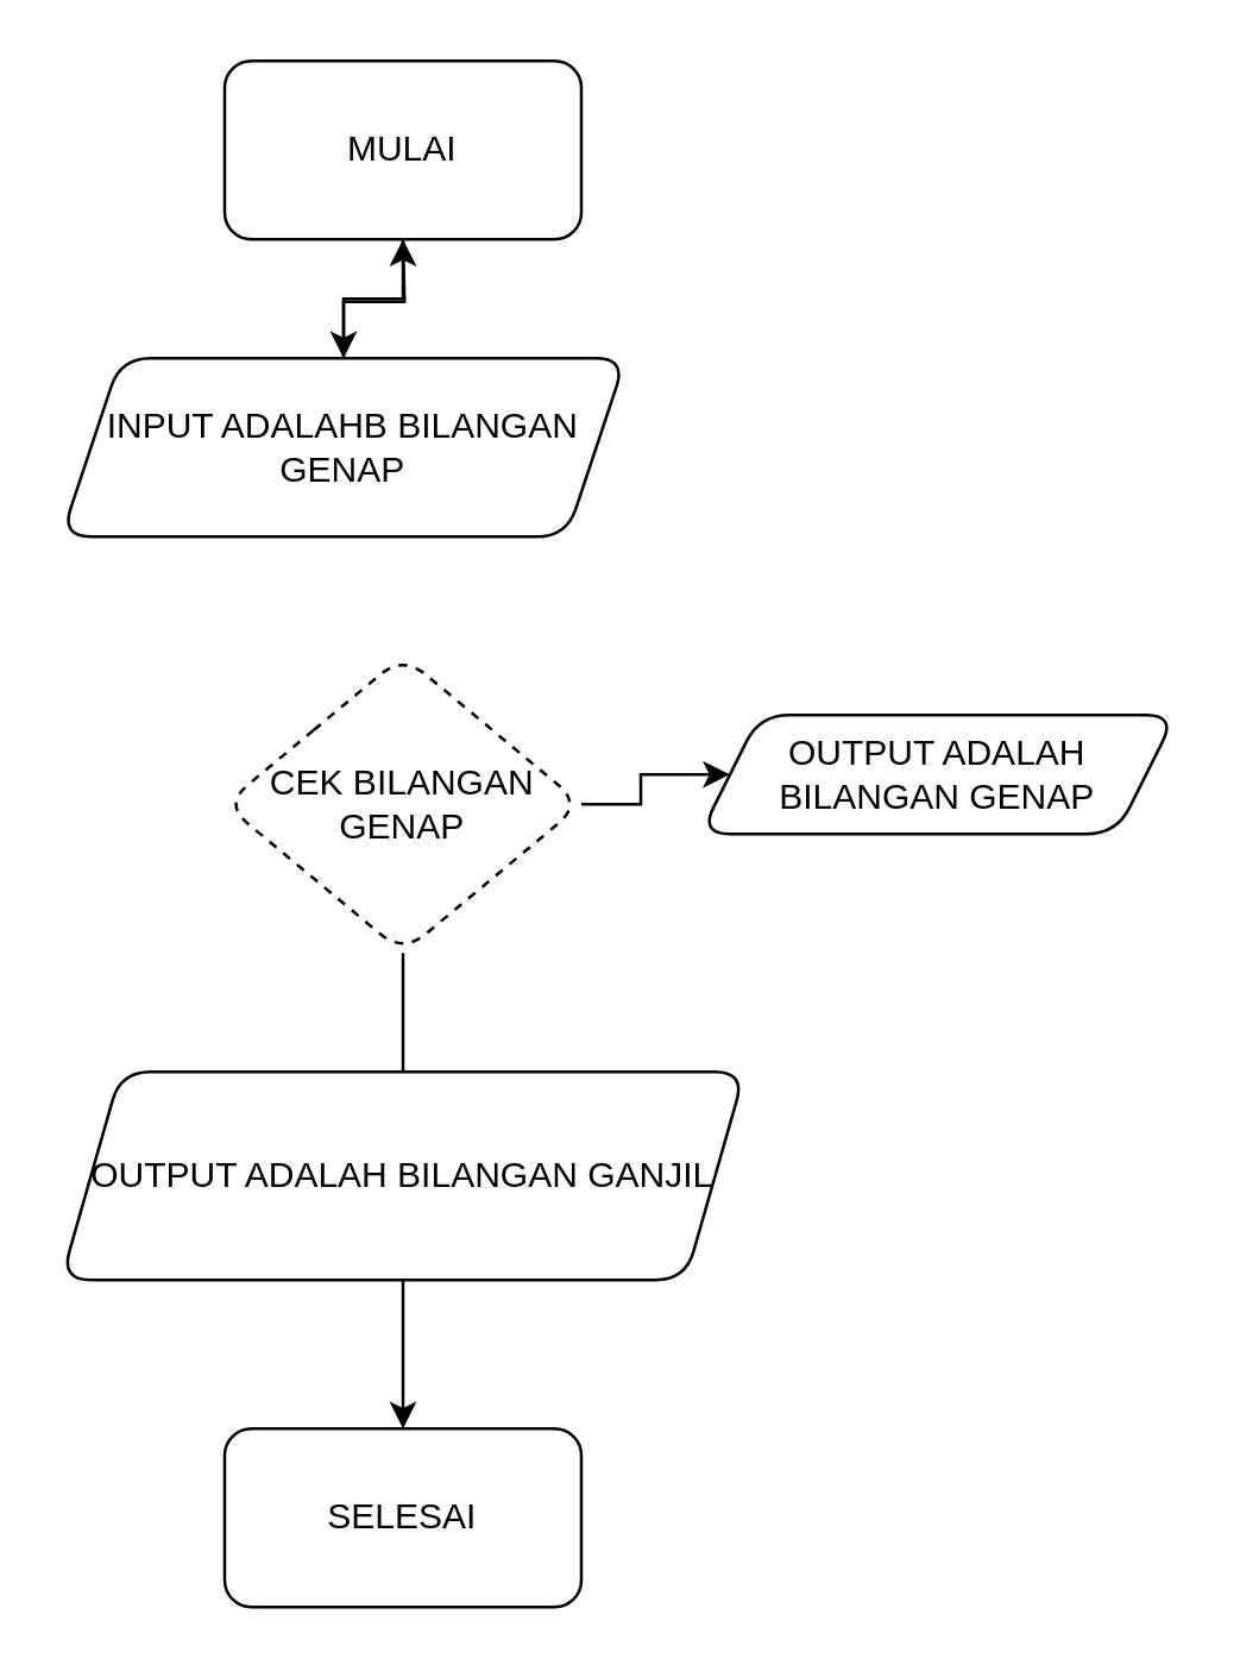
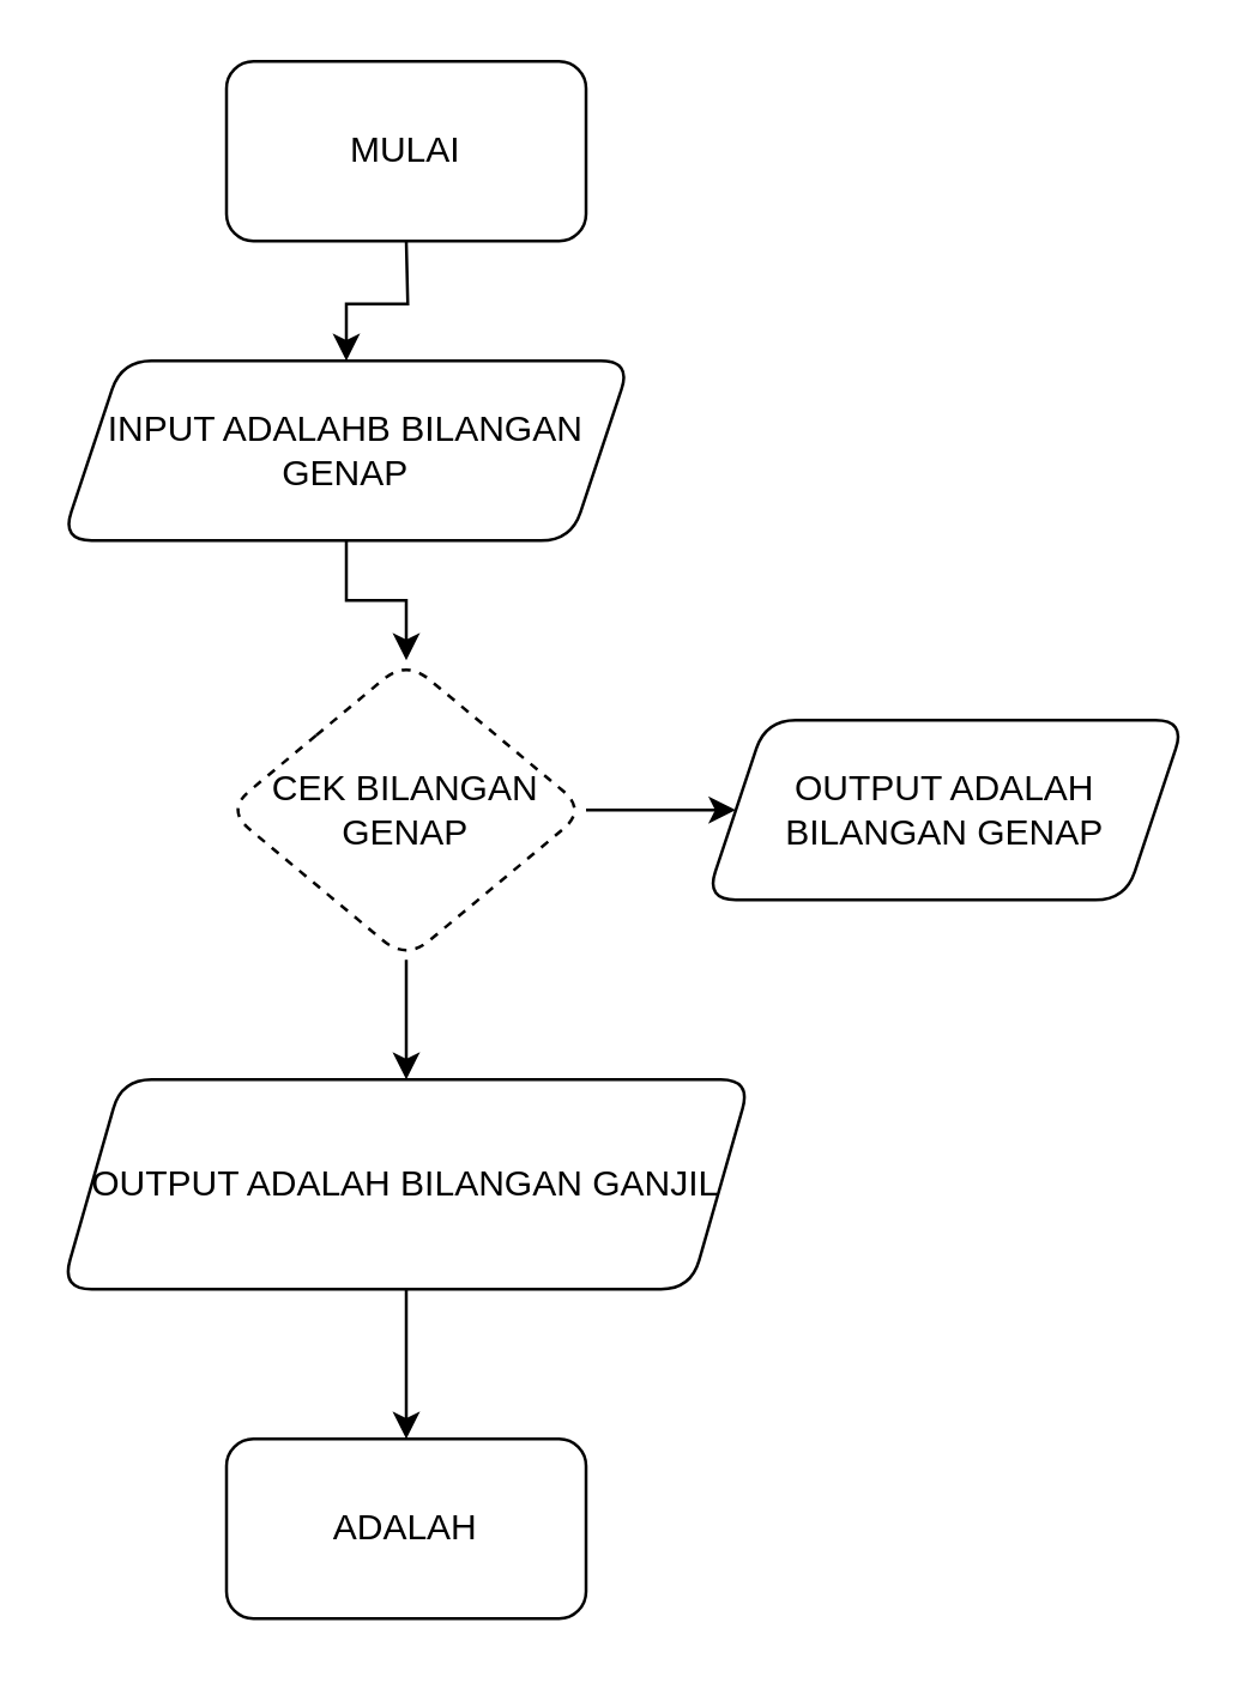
- <mxCell id="3" value="" style="edgeStyle=orthogonalEdgeStyle;rounded=0;orthogonalLoop=1;jettySize=auto;html=1;" edge="1" parent="1" source="4" target="11"><mxGeometry relative="1" as="geometry" /></mxCell>
+ <mxCell id="3" value="" style="edgeStyle=orthogonalEdgeStyle;rounded=0;orthogonalLoop=1;jettySize=auto;html=1;" edge="1" parent="1" source="4" target="7"><mxGeometry relative="1" as="geometry" /></mxCell>
- <mxCell id="8" value="OUTPUT ADALAH BILANGAN GENAP" style="shape=parallelogram;perimeter=parallelogramPerimeter;whiteSpace=wrap;html=1;fixedSize=1;rounded=1;" vertex="1" parent="1"><mxGeometry x="235" y="240" width="160" height="40" as="geometry" /></mxCell>
+ <mxCell id="8" value="OUTPUT ADALAH BILANGAN GENAP" style="shape=parallelogram;perimeter=parallelogramPerimeter;whiteSpace=wrap;html=1;fixedSize=1;rounded=1;" vertex="1" parent="1"><mxGeometry x="235" y="240" width="160" height="60" as="geometry" /></mxCell>
- <mxCell id="6" value="" style="edgeStyle=orthogonalEdgeStyle;rounded=0;orthogonalLoop=1;jettySize=auto;html=1;endArrow=none;" edge="1" parent="1" source="7" target="10"><mxGeometry relative="1" as="geometry" /></mxCell>
+ <mxCell id="6" value="" style="edgeStyle=orthogonalEdgeStyle;rounded=0;orthogonalLoop=1;jettySize=auto;html=1;" edge="1" parent="1" source="7" target="10"><mxGeometry relative="1" as="geometry" /></mxCell>
- <mxCell id="12" value="SELESAI" style="rounded=1;whiteSpace=wrap;html=1;" vertex="1" parent="1"><mxGeometry x="75" y="480" width="120" height="60" as="geometry" /></mxCell>
+ <mxCell id="12" value="ADALAH" style="rounded=1;whiteSpace=wrap;html=1;" vertex="1" parent="1"><mxGeometry x="75" y="480" width="120" height="60" as="geometry" /></mxCell>
